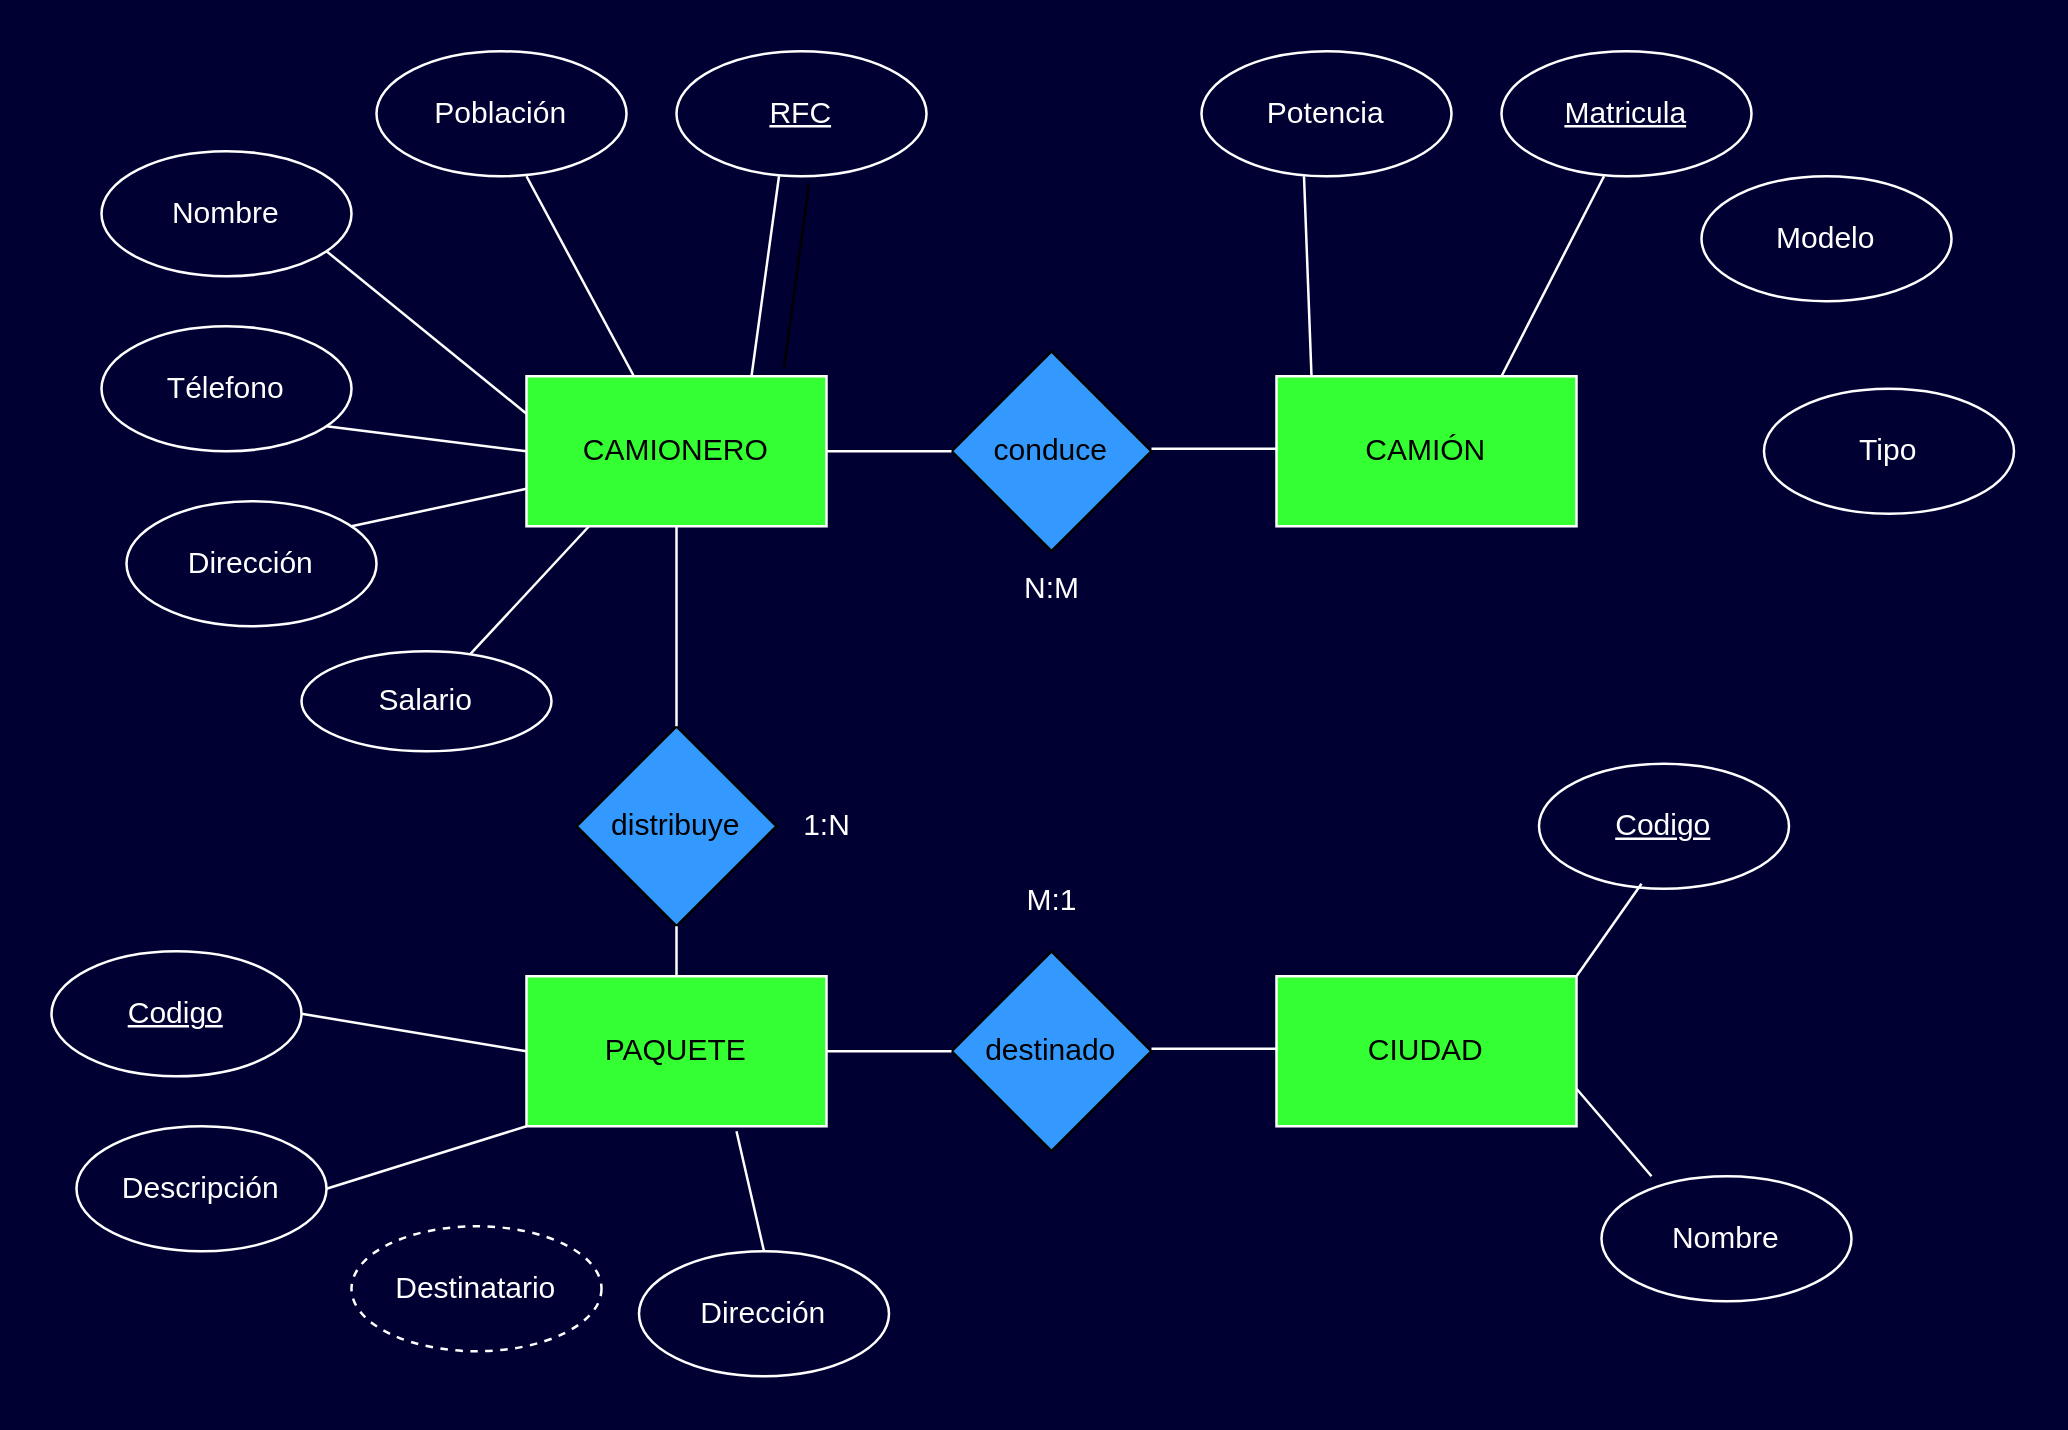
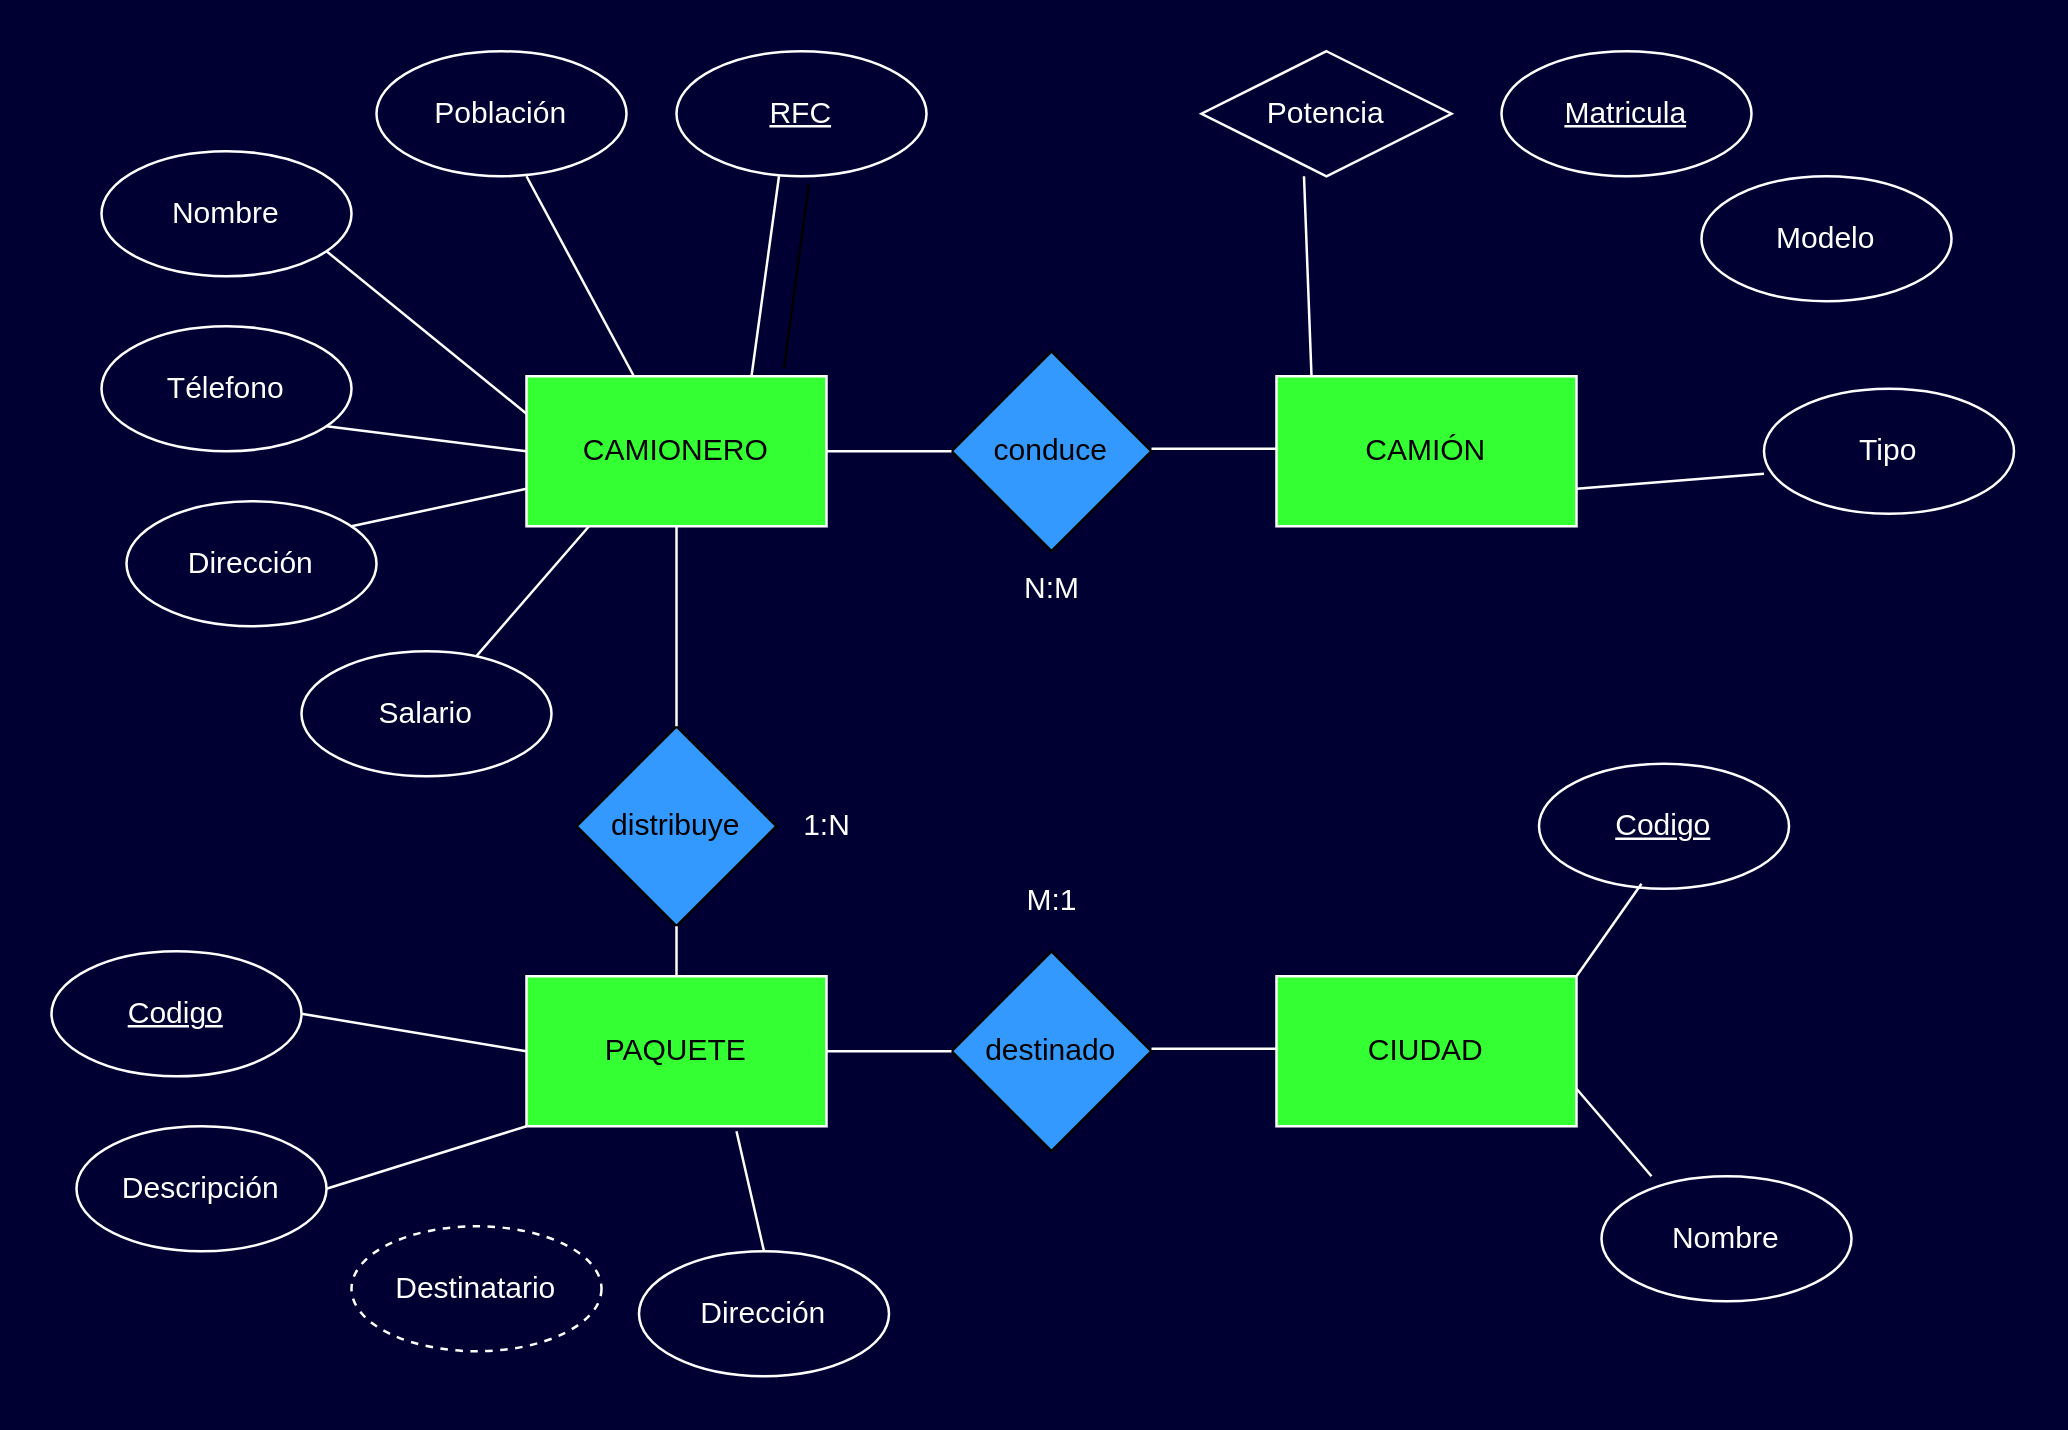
- <mxCell id="21" value="Potencia" style="ellipse;whiteSpace=wrap;html=1;fillColor=#000033;fontColor=#FFFFFF;strokeColor=#FFFFFF;" vertex="1" parent="1"><mxGeometry x="480" y="20" width="100" height="50" as="geometry" /></mxCell>
+ <mxCell id="21" value="Potencia" style="rhombus;whiteSpace=wrap;html=1;fillColor=#000033;fontColor=#FFFFFF;strokeColor=#FFFFFF;" vertex="1" parent="1"><mxGeometry x="480" y="20" width="100" height="50" as="geometry" /></mxCell>
- <mxCell id="20" value="" style="endArrow=none;html=1;rounded=0;entryX=0.41;entryY=1;entryDx=0;entryDy=0;entryPerimeter=0;exitX=0.75;exitY=0;exitDx=0;exitDy=0;strokeColor=#FFFFFF;" edge="1" parent="1" target="19" source="18"><mxGeometry width="50" height="50" relative="1" as="geometry"><mxPoint x="630" y="150" as="sourcePoint" /><mxPoint x="690" y="160" as="targetPoint" /></mxGeometry></mxCell>
+ <mxCell id="26" value="" style="endArrow=none;html=1;rounded=0;entryX=0;entryY=0.68;entryDx=0;entryDy=0;entryPerimeter=0;exitX=1;exitY=0.75;exitDx=0;exitDy=0;strokeColor=#FFFFFF;" edge="1" parent="1" target="25" source="18"><mxGeometry width="50" height="50" relative="1" as="geometry"><mxPoint x="655" y="250" as="sourcePoint" /><mxPoint x="795" y="295" as="targetPoint" /></mxGeometry></mxCell>
- <mxCell id="9" value="Salario" style="ellipse;whiteSpace=wrap;html=1;fillColor=#000033;fontColor=#FFFFFF;strokeColor=#FFFFFF;" vertex="1" parent="1"><mxGeometry x="120" y="260" width="100" height="40" as="geometry" /></mxCell>
+ <mxCell id="9" value="Salario" style="ellipse;whiteSpace=wrap;html=1;fillColor=#000033;fontColor=#FFFFFF;strokeColor=#FFFFFF;" vertex="1" parent="1"><mxGeometry x="120" y="260" width="100" height="50" as="geometry" /></mxCell>
